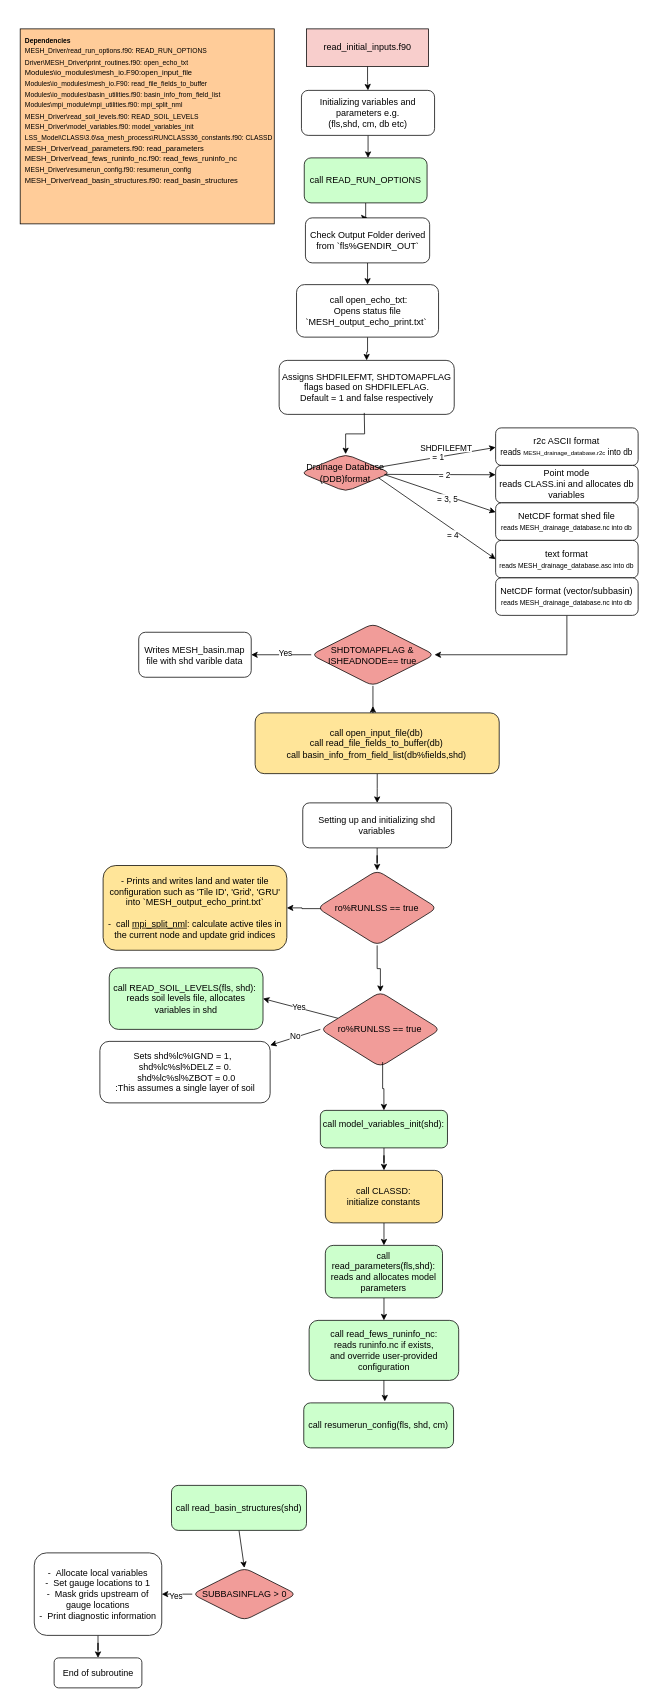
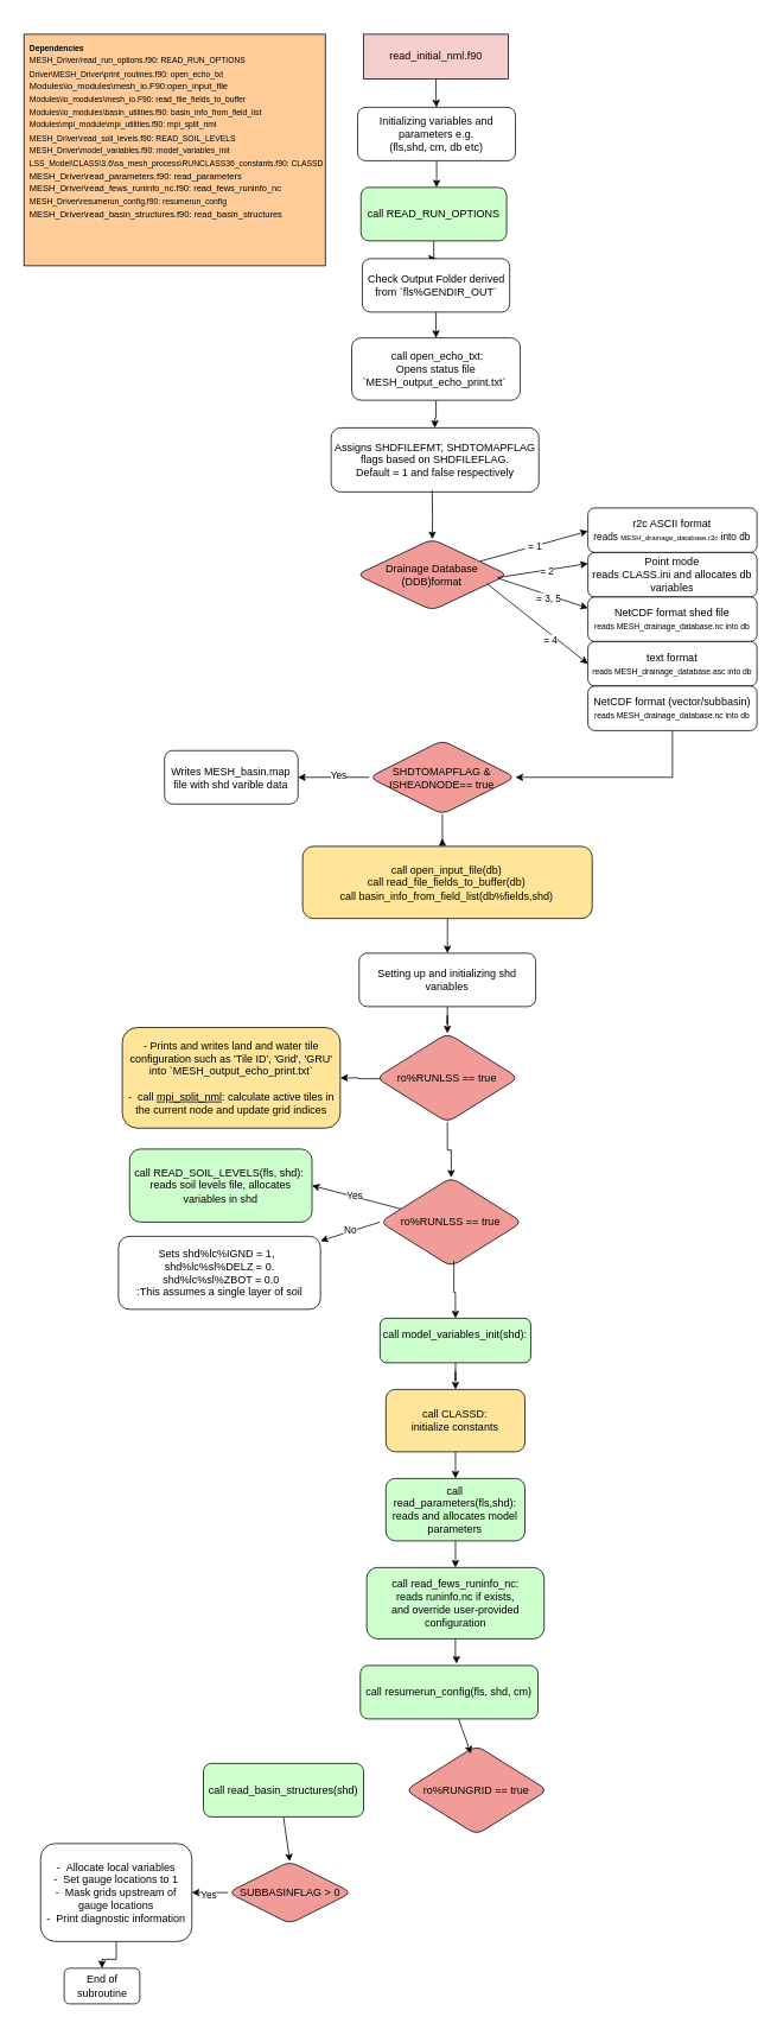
- <mxCell id="42" value="read_initial_inputs.f90" style="rounded=0;whiteSpace=wrap;html=1;fillColor=#F8CECC;" vertex="1" parent="1"><mxGeometry x="407.98" y="38" width="162.81" height="50" as="geometry" /></mxCell>
+ <mxCell id="42" value="read_initial_nml.f90" style="rounded=0;whiteSpace=wrap;html=1;fillColor=#F8CECC;" vertex="1" parent="1"><mxGeometry x="407.98" y="38" width="162.81" height="50" as="geometry" /></mxCell>
- <mxCell id="53" value="&lt;span style=&quot;color: rgb(0, 0, 0); font-family: Helvetica; font-size: 11px; font-style: normal; font-variant-ligatures: normal; font-variant-caps: normal; font-weight: 400; letter-spacing: normal; orphans: 2; text-align: center; text-indent: 0px; text-transform: none; widows: 2; word-spacing: 0px; -webkit-text-stroke-width: 0px; white-space: nowrap; background-color: rgb(255, 255, 255); text-decoration-thickness: initial; text-decoration-style: initial; text-decoration-color: initial; display: inline !important; float: none;&quot;&gt;SHDFILEFMT&lt;/span&gt;" style="text;whiteSpace=wrap;html=1;" vertex="1" parent="1"><mxGeometry x="557.67" y="583" width="80" height="20" as="geometry" /></mxCell>
- <mxCell id="45" value="Drainage Database (DDB)format" style="rhombus;whiteSpace=wrap;html=1;rounded=1;fillColor=#F19C99;" vertex="1" parent="1"><mxGeometry x="400.17" y="605" width="120" height="50" as="geometry" /></mxCell>
+ <mxCell id="45" value="Drainage Database (DDB)format" style="rhombus;whiteSpace=wrap;html=1;rounded=1;fillColor=#F19C99;" vertex="1" parent="1"><mxGeometry x="400.17" y="605" width="170" height="80" as="geometry" /></mxCell>
+ <mxCell id="65" style="rounded=0;orthogonalLoop=1;jettySize=auto;html=1;entryX=0.46;entryY=0.09;entryDx=0;entryDy=0;entryPerimeter=0;" edge="1" parent="1" source="62" target="33"><mxGeometry relative="1" as="geometry" /></mxCell>
+ <mxCell id="33" value="ro%RUNGRID == true" style="rhombus;whiteSpace=wrap;html=1;rounded=1;fillColor=#F19C99;" vertex="1" parent="1"><mxGeometry x="455" y="1960" width="160" height="100" as="geometry" /></mxCell>
- <mxCell id="43" value="End of subroutine" style="whiteSpace=wrap;html=1;fillColor=#FFFFFF;rounded=1;" vertex="1" parent="1"><mxGeometry x="71.5" y="2210" width="117" height="40" as="geometry" /></mxCell>
+ <mxCell id="43" value="End of subroutine" style="whiteSpace=wrap;html=1;fillColor=#FFFFFF;rounded=1;" vertex="1" parent="1"><mxGeometry x="71.5" y="2210" width="85" height="40" as="geometry" /></mxCell>
